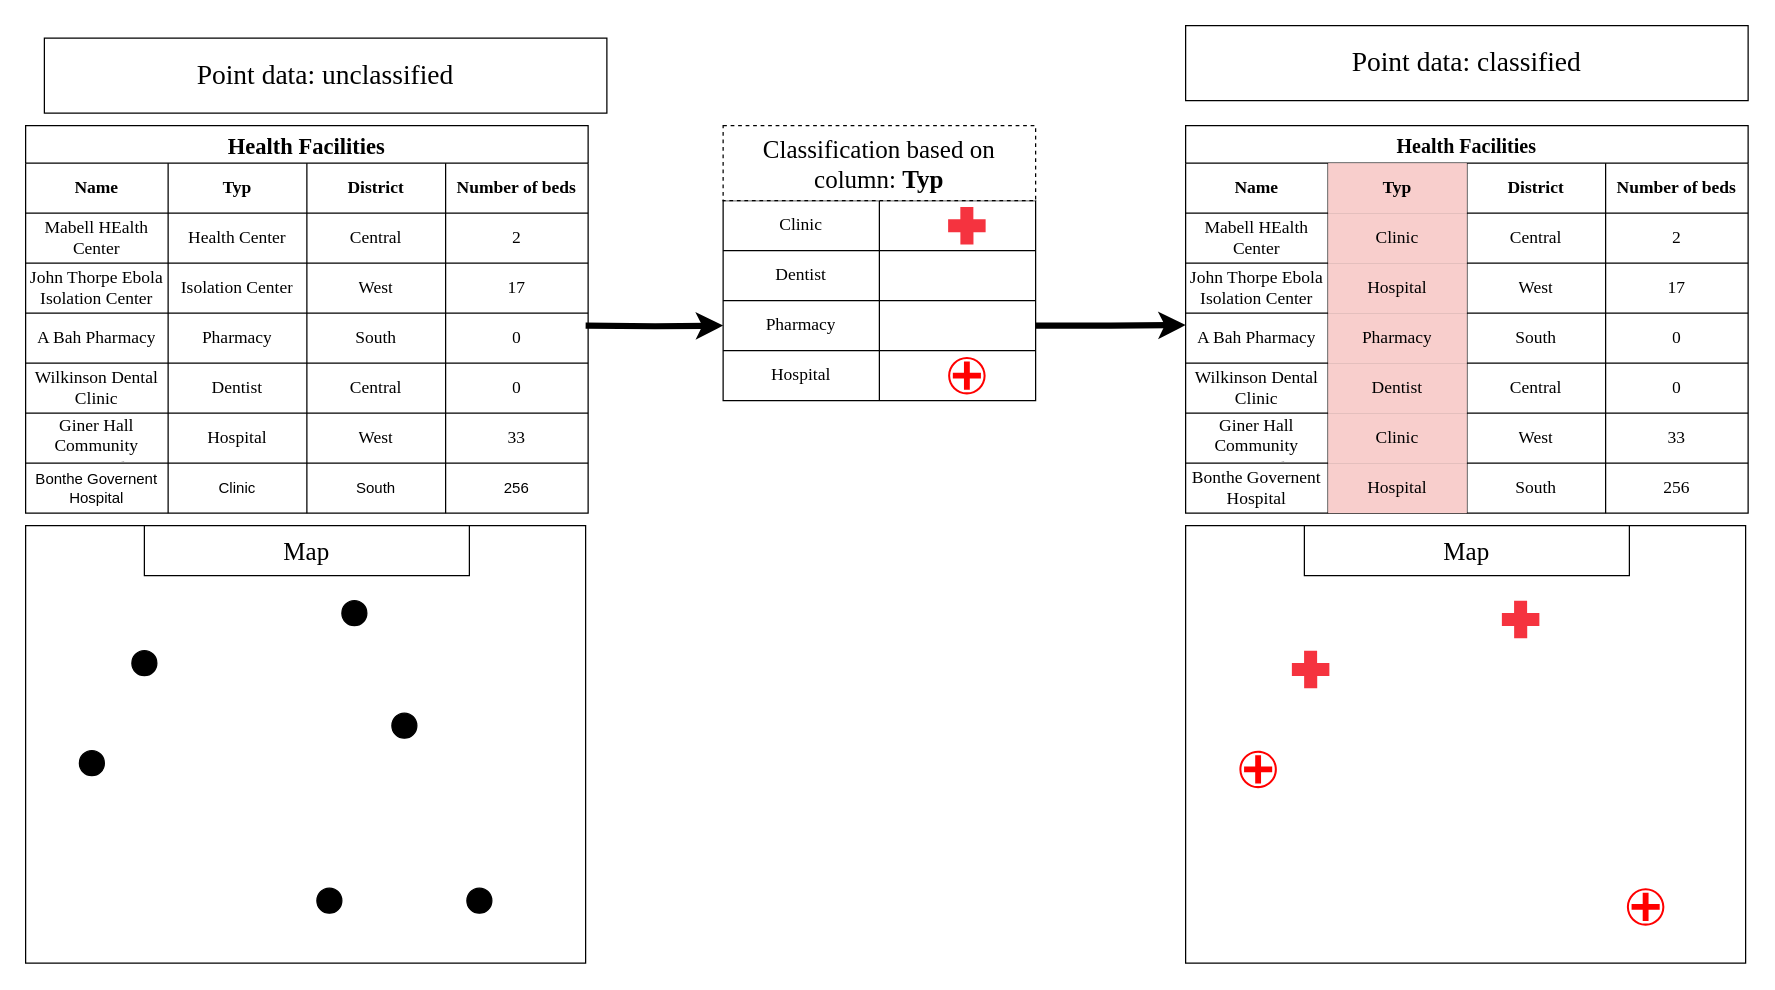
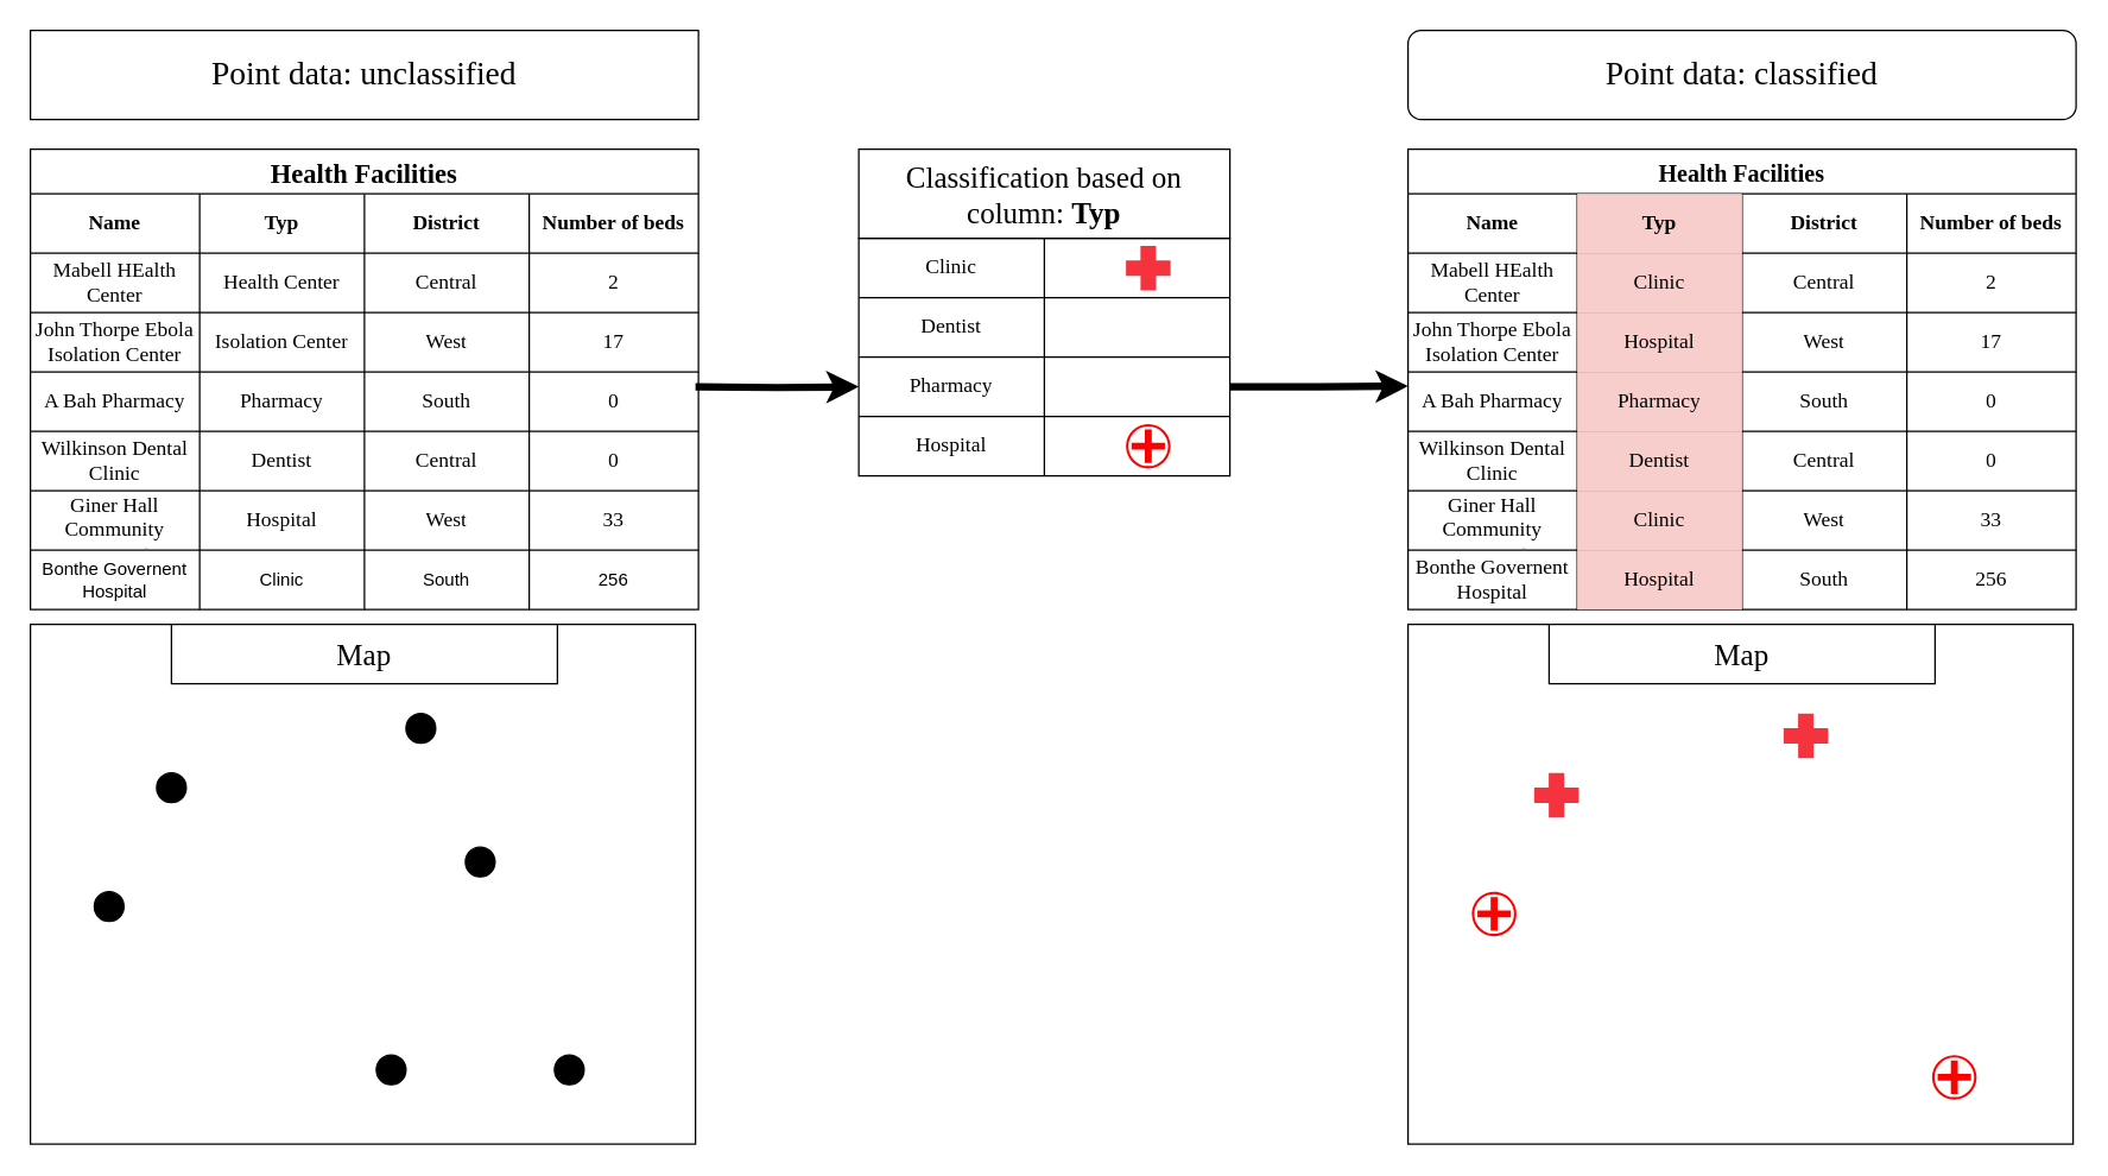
- <mxCell id="49" value="&lt;p class=&quot;MsoNormal&quot; style=&quot;font-size: 22px;&quot;&gt;Point data: classified&lt;/p&gt;" style="rounded=0;whiteSpace=wrap;html=1;fontFamily=Verdana;fontSize=22;" vertex="1" parent="1"><mxGeometry x="948" y="20" width="450" height="60" as="geometry" /></mxCell>
+ <mxCell id="49" value="&lt;p class=&quot;MsoNormal&quot; style=&quot;font-size: 22px;&quot;&gt;Point data: classified&lt;/p&gt;" style="whiteSpace=wrap;html=1;fontFamily=Verdana;fontSize=22;rounded=1;" vertex="1" parent="1"><mxGeometry x="948" y="20" width="450" height="60" as="geometry" /></mxCell>
- <mxCell id="5" value="&lt;p class=&quot;MsoNormal&quot; style=&quot;font-size: 22px;&quot;&gt;Point data: unclassified&lt;/p&gt;" style="rounded=0;whiteSpace=wrap;html=1;fontFamily=Verdana;fontSize=22;" vertex="1" parent="1"><mxGeometry x="35" y="30" width="450" height="60" as="geometry" /></mxCell>
+ <mxCell id="5" value="&lt;p class=&quot;MsoNormal&quot; style=&quot;font-size: 22px;&quot;&gt;Point data: unclassified&lt;/p&gt;" style="rounded=0;whiteSpace=wrap;html=1;fontFamily=Verdana;fontSize=22;" vertex="1" parent="1"><mxGeometry x="20" y="20" width="450" height="60" as="geometry" /></mxCell>
- <mxCell id="107" value="Classification based on column:&amp;nbsp;&lt;b style=&quot;border-color: var(--border-color); font-size: 20px;&quot;&gt;Typ&lt;/b&gt;" style="rounded=0;whiteSpace=wrap;html=1;fontFamily=Verdana;fontSize=20;dashed=1;" vertex="1" parent="1"><mxGeometry x="578" y="100" width="250" height="60" as="geometry" /></mxCell>
+ <mxCell id="107" value="Classification based on column:&amp;nbsp;&lt;b style=&quot;border-color: var(--border-color); font-size: 20px;&quot;&gt;Typ&lt;/b&gt;" style="rounded=0;whiteSpace=wrap;html=1;fontFamily=Verdana;fontSize=20;" vertex="1" parent="1"><mxGeometry x="578" y="100" width="250" height="60" as="geometry" /></mxCell>
